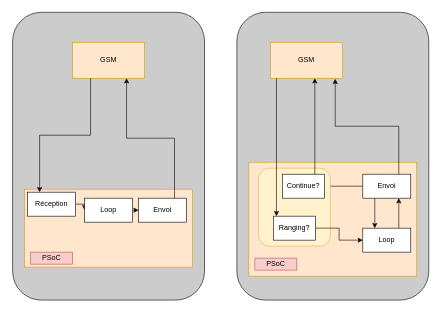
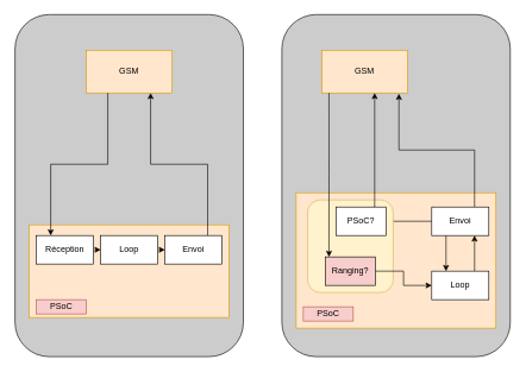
- <mxCell id="25" value="Continue?" style="rounded=0;whiteSpace=wrap;html=1;" vertex="1" parent="1"><mxGeometry x="470" y="290" width="70" height="40" as="geometry" /></mxCell>
+ <mxCell id="25" value="PSoC?" style="rounded=0;whiteSpace=wrap;html=1;" vertex="1" parent="1"><mxGeometry x="470" y="290" width="70" height="40" as="geometry" /></mxCell>
- <mxCell id="7" value="Réception" style="rounded=0;whiteSpace=wrap;html=1;fillColor=#ffffff;gradientColor=none;" vertex="1" parent="1"><mxGeometry x="45" y="320" width="80" height="40" as="geometry" /></mxCell>
+ <mxCell id="7" value="Réception" style="rounded=0;whiteSpace=wrap;html=1;fillColor=#ffffff;gradientColor=none;" vertex="1" parent="1"><mxGeometry x="50" y="330" width="80" height="40" as="geometry" /></mxCell>
- <mxCell id="27" value="Ranging?" style="rounded=0;whiteSpace=wrap;html=1;" vertex="1" parent="1"><mxGeometry x="455" y="360" width="70" height="40" as="geometry" /></mxCell>
+ <mxCell id="27" value="Ranging?" style="rounded=0;whiteSpace=wrap;html=1;fillColor=#f8cecc;" vertex="1" parent="1"><mxGeometry x="455" y="360" width="70" height="40" as="geometry" /></mxCell>
